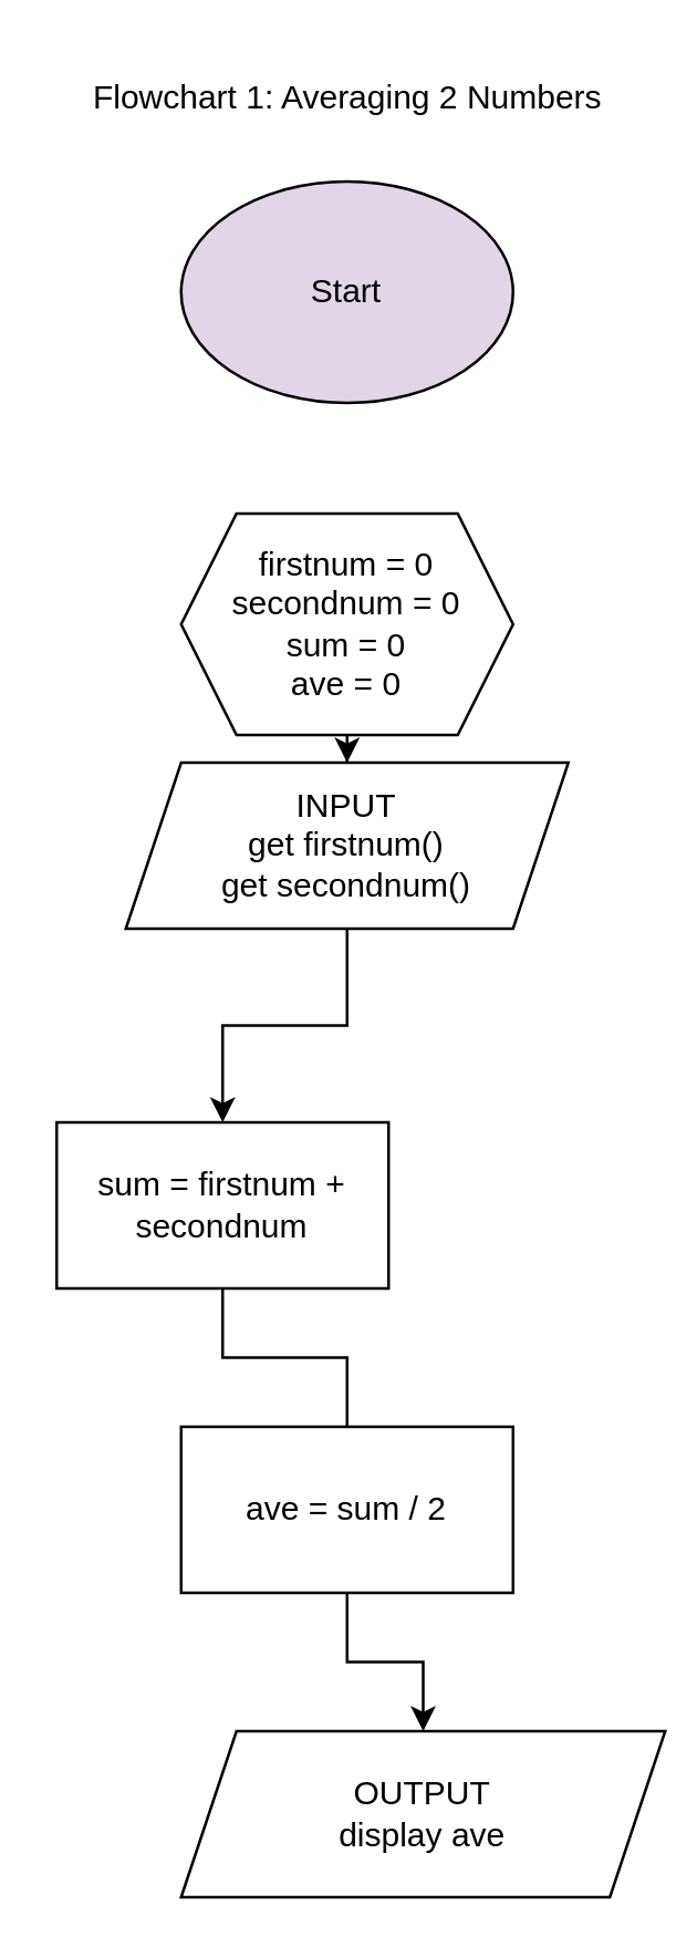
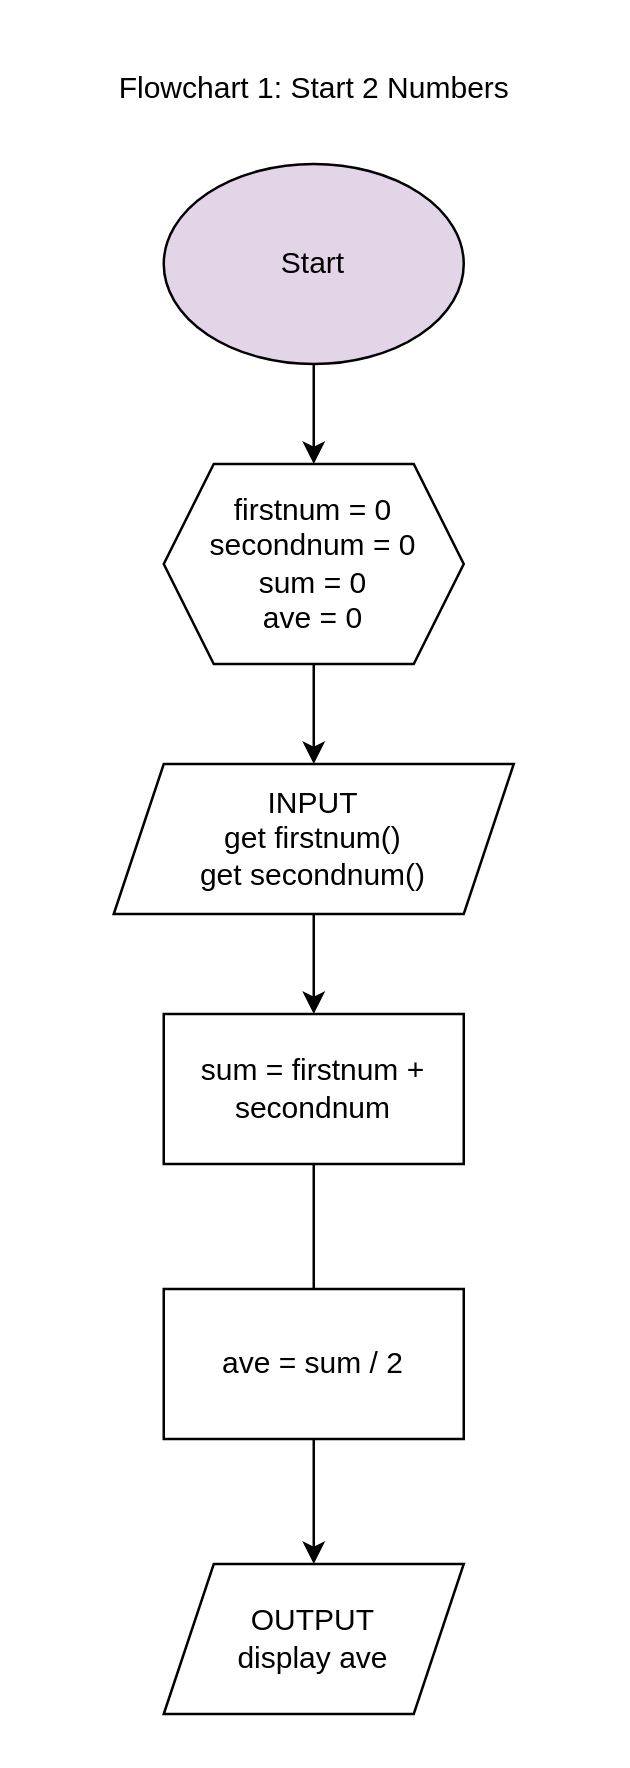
- <mxCell id="13" value="Flowchart 1: Averaging 2 Numbers" style="text;html=1;align=center;verticalAlign=middle;resizable=0;points=[];autosize=1;strokeColor=none;fillColor=none;" vertex="1" parent="1"><mxGeometry x="20" y="20" width="210" height="30" as="geometry" /></mxCell>
+ <mxCell id="13" value="Flowchart 1: Start 2 Numbers" style="text;html=1;align=center;verticalAlign=middle;resizable=0;points=[];autosize=1;strokeColor=none;fillColor=none;" vertex="1" parent="1"><mxGeometry x="20" y="20" width="210" height="30" as="geometry" /></mxCell>
+ <mxCell id="2" style="edgeStyle=orthogonalEdgeStyle;rounded=0;orthogonalLoop=1;jettySize=auto;html=1;exitX=0.5;exitY=1;exitDx=0;exitDy=0;entryX=0.5;entryY=0;entryDx=0;entryDy=0;" edge="1" parent="1" source="3" target="5"><mxGeometry relative="1" as="geometry" /></mxCell>
- <mxCell id="7" value="INPUT&lt;br&gt;get firstnum()&lt;br&gt;get secondnum()" style="shape=parallelogram;perimeter=parallelogramPerimeter;whiteSpace=wrap;html=1;fixedSize=1;" vertex="1" parent="1"><mxGeometry x="45" y="275" width="160" height="60" as="geometry" /></mxCell>
+ <mxCell id="7" value="INPUT&lt;br&gt;get firstnum()&lt;br&gt;get secondnum()" style="shape=parallelogram;perimeter=parallelogramPerimeter;whiteSpace=wrap;html=1;fixedSize=1;" vertex="1" parent="1"><mxGeometry x="45" y="305" width="160" height="60" as="geometry" /></mxCell>
- <mxCell id="10" value="sum = firstnum + secondnum" style="rounded=0;whiteSpace=wrap;html=1;" vertex="1" parent="1"><mxGeometry x="20" y="405" width="120" height="60" as="geometry" /></mxCell>
+ <mxCell id="10" value="sum = firstnum + secondnum" style="rounded=0;whiteSpace=wrap;html=1;" vertex="1" parent="1"><mxGeometry x="65" y="405" width="120" height="60" as="geometry" /></mxCell>
- <mxCell id="8" value="OUTPUT&lt;br&gt;display ave" style="shape=parallelogram;perimeter=parallelogramPerimeter;whiteSpace=wrap;html=1;fixedSize=1;" vertex="1" parent="1"><mxGeometry x="65" y="625" width="175" height="60" as="geometry" /></mxCell>
+ <mxCell id="8" value="OUTPUT&lt;br&gt;display ave" style="shape=parallelogram;perimeter=parallelogramPerimeter;whiteSpace=wrap;html=1;fixedSize=1;" vertex="1" parent="1"><mxGeometry x="65" y="625" width="120" height="60" as="geometry" /></mxCell>
